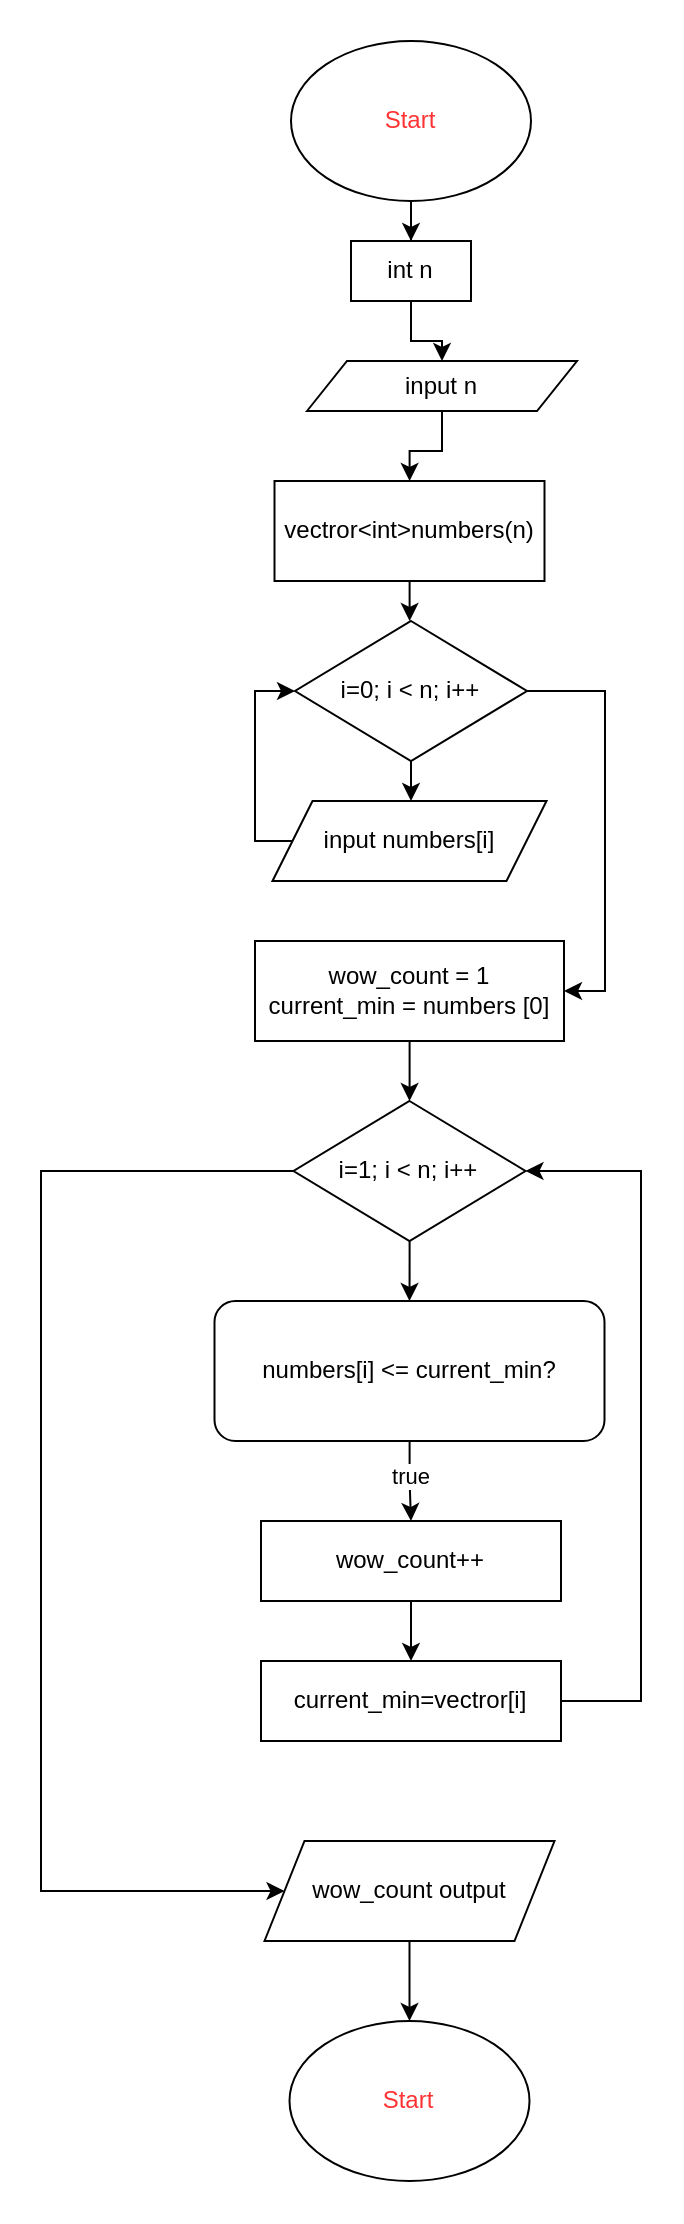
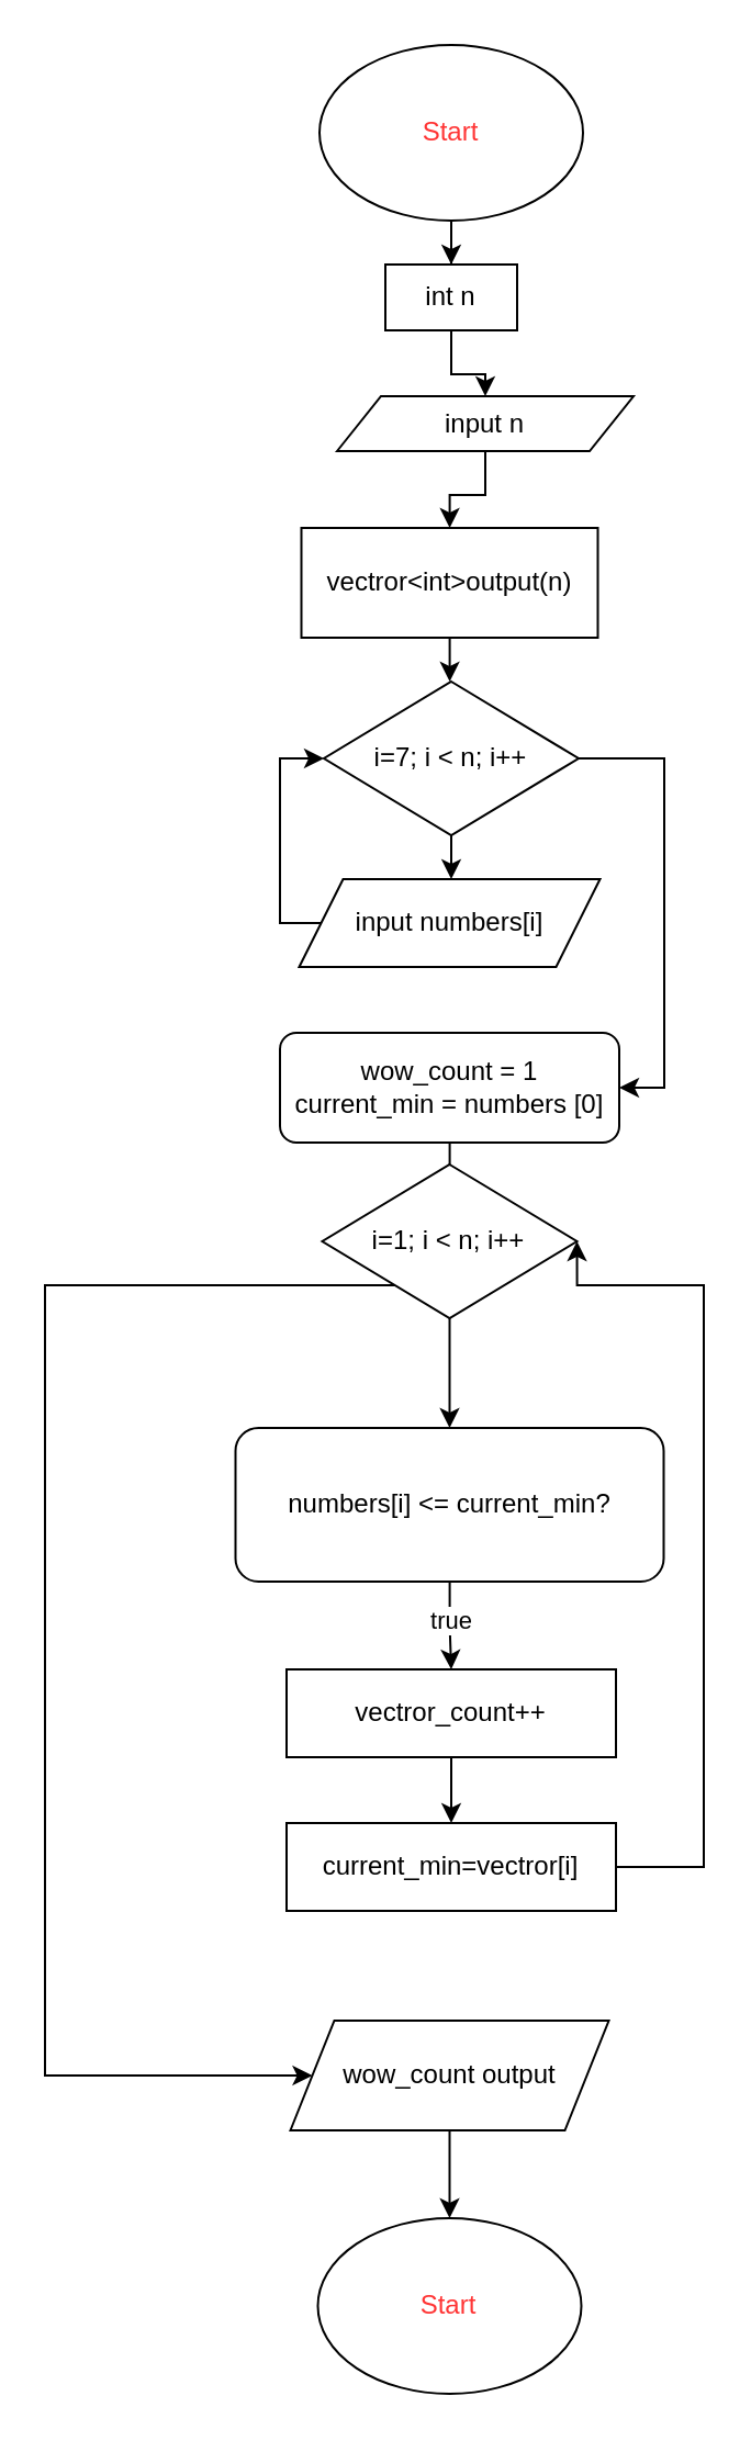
- <mxCell id="9" value="vectror&amp;lt;int&amp;gt;numbers(n)" style="rounded=0;whiteSpace=wrap;html=1;" vertex="1" parent="1"><mxGeometry x="136.75" y="240" width="135" height="50" as="geometry" /></mxCell>
+ <mxCell id="9" value="vectror&amp;lt;int&amp;gt;output(n)" style="rounded=0;whiteSpace=wrap;html=1;" vertex="1" parent="1"><mxGeometry x="136.75" y="240" width="135" height="50" as="geometry" /></mxCell>
- <mxCell id="12" value="i=0; i &amp;lt; n; i++" style="rhombus;whiteSpace=wrap;html=1;" vertex="1" parent="1"><mxGeometry x="147" y="310" width="116" height="70" as="geometry" /></mxCell>
+ <mxCell id="12" value="i=7; i &amp;lt; n; i++" style="rhombus;whiteSpace=wrap;html=1;" vertex="1" parent="1"><mxGeometry x="147" y="310" width="116" height="70" as="geometry" /></mxCell>
- <mxCell id="16" value="wow_count = 1&lt;div&gt;current_min = numbers [0]&lt;/div&gt;" style="rounded=0;whiteSpace=wrap;html=1;" vertex="1" parent="1"><mxGeometry x="127" y="470" width="154.5" height="50" as="geometry" /></mxCell>
+ <mxCell id="16" value="wow_count = 1&lt;div&gt;current_min = numbers [0]&lt;/div&gt;" style="whiteSpace=wrap;html=1;rounded=1;" vertex="1" parent="1"><mxGeometry x="127" y="470" width="154.5" height="50" as="geometry" /></mxCell>
- <mxCell id="19" value="i=1; i &amp;lt; n; i++" style="rhombus;whiteSpace=wrap;html=1;" vertex="1" parent="1"><mxGeometry x="146.25" y="550" width="116" height="70" as="geometry" /></mxCell>
+ <mxCell id="19" value="i=1; i &amp;lt; n; i++" style="rhombus;whiteSpace=wrap;html=1;" vertex="1" parent="1"><mxGeometry x="146.25" y="530" width="116" height="70" as="geometry" /></mxCell>
- <mxCell id="24" value="wow_count++" style="rounded=0;whiteSpace=wrap;html=1;" vertex="1" parent="1"><mxGeometry x="130" y="760" width="150" height="40" as="geometry" /></mxCell>
+ <mxCell id="24" value="vectror_count++" style="rounded=0;whiteSpace=wrap;html=1;" vertex="1" parent="1"><mxGeometry x="130" y="760" width="150" height="40" as="geometry" /></mxCell>
